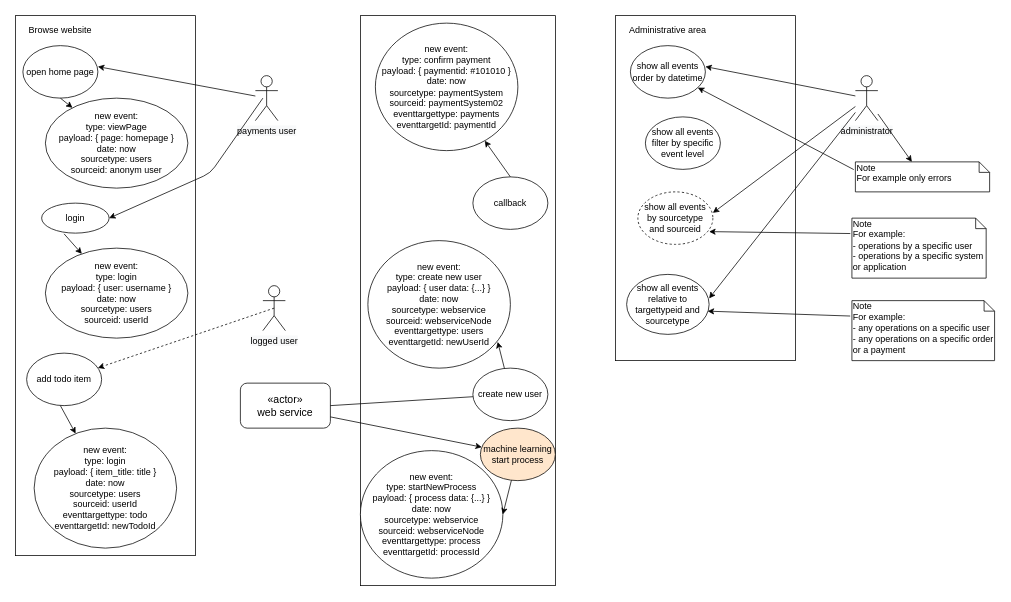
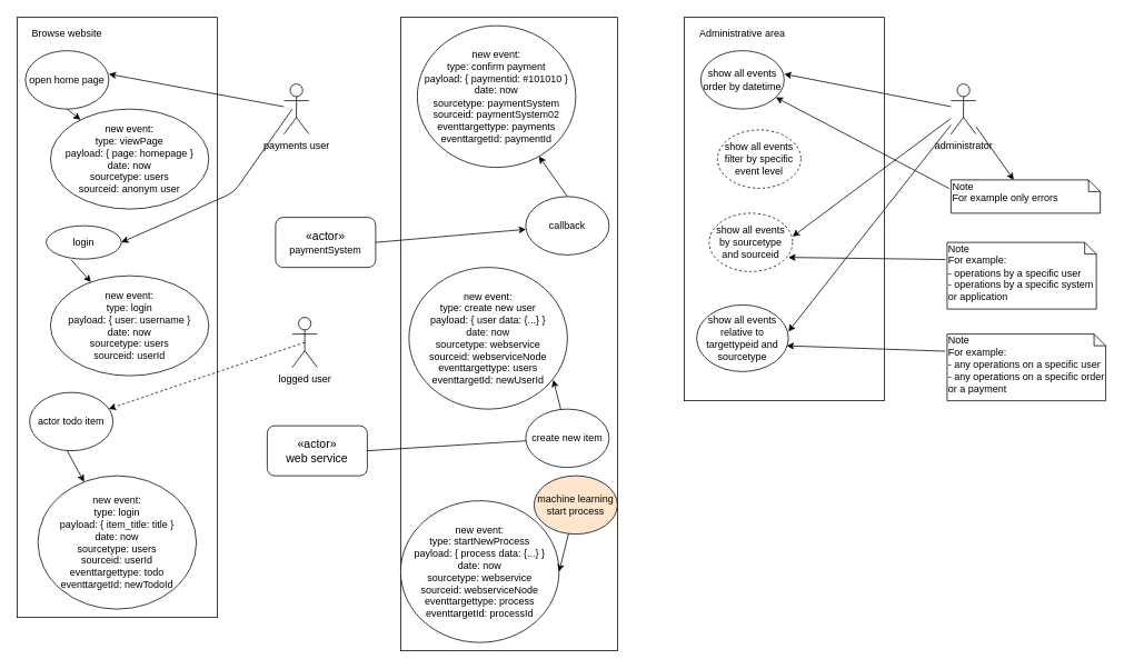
- <mxCell id="46" value="show all events&lt;br&gt;filter by specific event level" style="ellipse;whiteSpace=wrap;html=1;" vertex="1" parent="1"><mxGeometry x="860" y="155" width="100" height="70" as="geometry" /></mxCell>
+ <mxCell id="46" value="show all events&lt;br&gt;filter by specific event level" style="ellipse;whiteSpace=wrap;html=1;dashed=1;" vertex="1" parent="1"><mxGeometry x="860" y="155" width="100" height="70" as="geometry" /></mxCell>
+ <mxCell id="24" value="" style="endArrow=classic;html=1;exitX=1;exitY=0.5;exitDx=0;exitDy=0;" edge="1" parent="1" source="19" target="21"><mxGeometry width="50" height="50" relative="1" as="geometry"><mxPoint x="375" y="420" as="sourcePoint" /><mxPoint x="139.993" y="499.734" as="targetPoint" /></mxGeometry></mxCell>
+ <mxCell id="19" value="&lt;span style=&quot;font-family: sans-serif ; font-size: 14px ; text-align: left ; background-color: rgb(255 , 255 , 255)&quot;&gt;«actor&lt;/span&gt;&lt;span style=&quot;font-family: sans-serif ; font-size: 14px ; text-align: left ; background-color: rgb(255 , 255 , 255)&quot;&gt;»&lt;br&gt;&lt;/span&gt;paymentSystem&lt;span style=&quot;font-family: sans-serif ; font-size: 14px ; text-align: left ; background-color: rgb(255 , 255 , 255)&quot;&gt;&lt;br&gt;&lt;/span&gt;" style="rounded=1;whiteSpace=wrap;html=1;" vertex="1" parent="1"><mxGeometry x="330" y="260" width="120" height="60" as="geometry" /></mxCell>
- <mxCell id="15" value="add todo item" style="ellipse;whiteSpace=wrap;html=1;" vertex="1" parent="1"><mxGeometry x="35" y="470" width="100" height="70" as="geometry" /></mxCell>
+ <mxCell id="15" value="actor todo item" style="ellipse;whiteSpace=wrap;html=1;" vertex="1" parent="1"><mxGeometry x="35" y="470" width="100" height="70" as="geometry" /></mxCell>
- <mxCell id="25" value="create new user" style="ellipse;whiteSpace=wrap;html=1;" vertex="1" parent="1"><mxGeometry x="630" y="490" width="100" height="70" as="geometry" /></mxCell>
+ <mxCell id="25" value="create new item" style="ellipse;whiteSpace=wrap;html=1;" vertex="1" parent="1"><mxGeometry x="630" y="490" width="100" height="70" as="geometry" /></mxCell>
- <mxCell id="31" value="" style="endArrow=classic;html=1;exitX=1;exitY=0.75;exitDx=0;exitDy=0;" edge="1" parent="1" target="29" source="20"><mxGeometry width="50" height="50" relative="1" as="geometry"><mxPoint x="420" y="730" as="sourcePoint" /><mxPoint x="139.993" y="1019.734" as="targetPoint" /></mxGeometry></mxCell>
